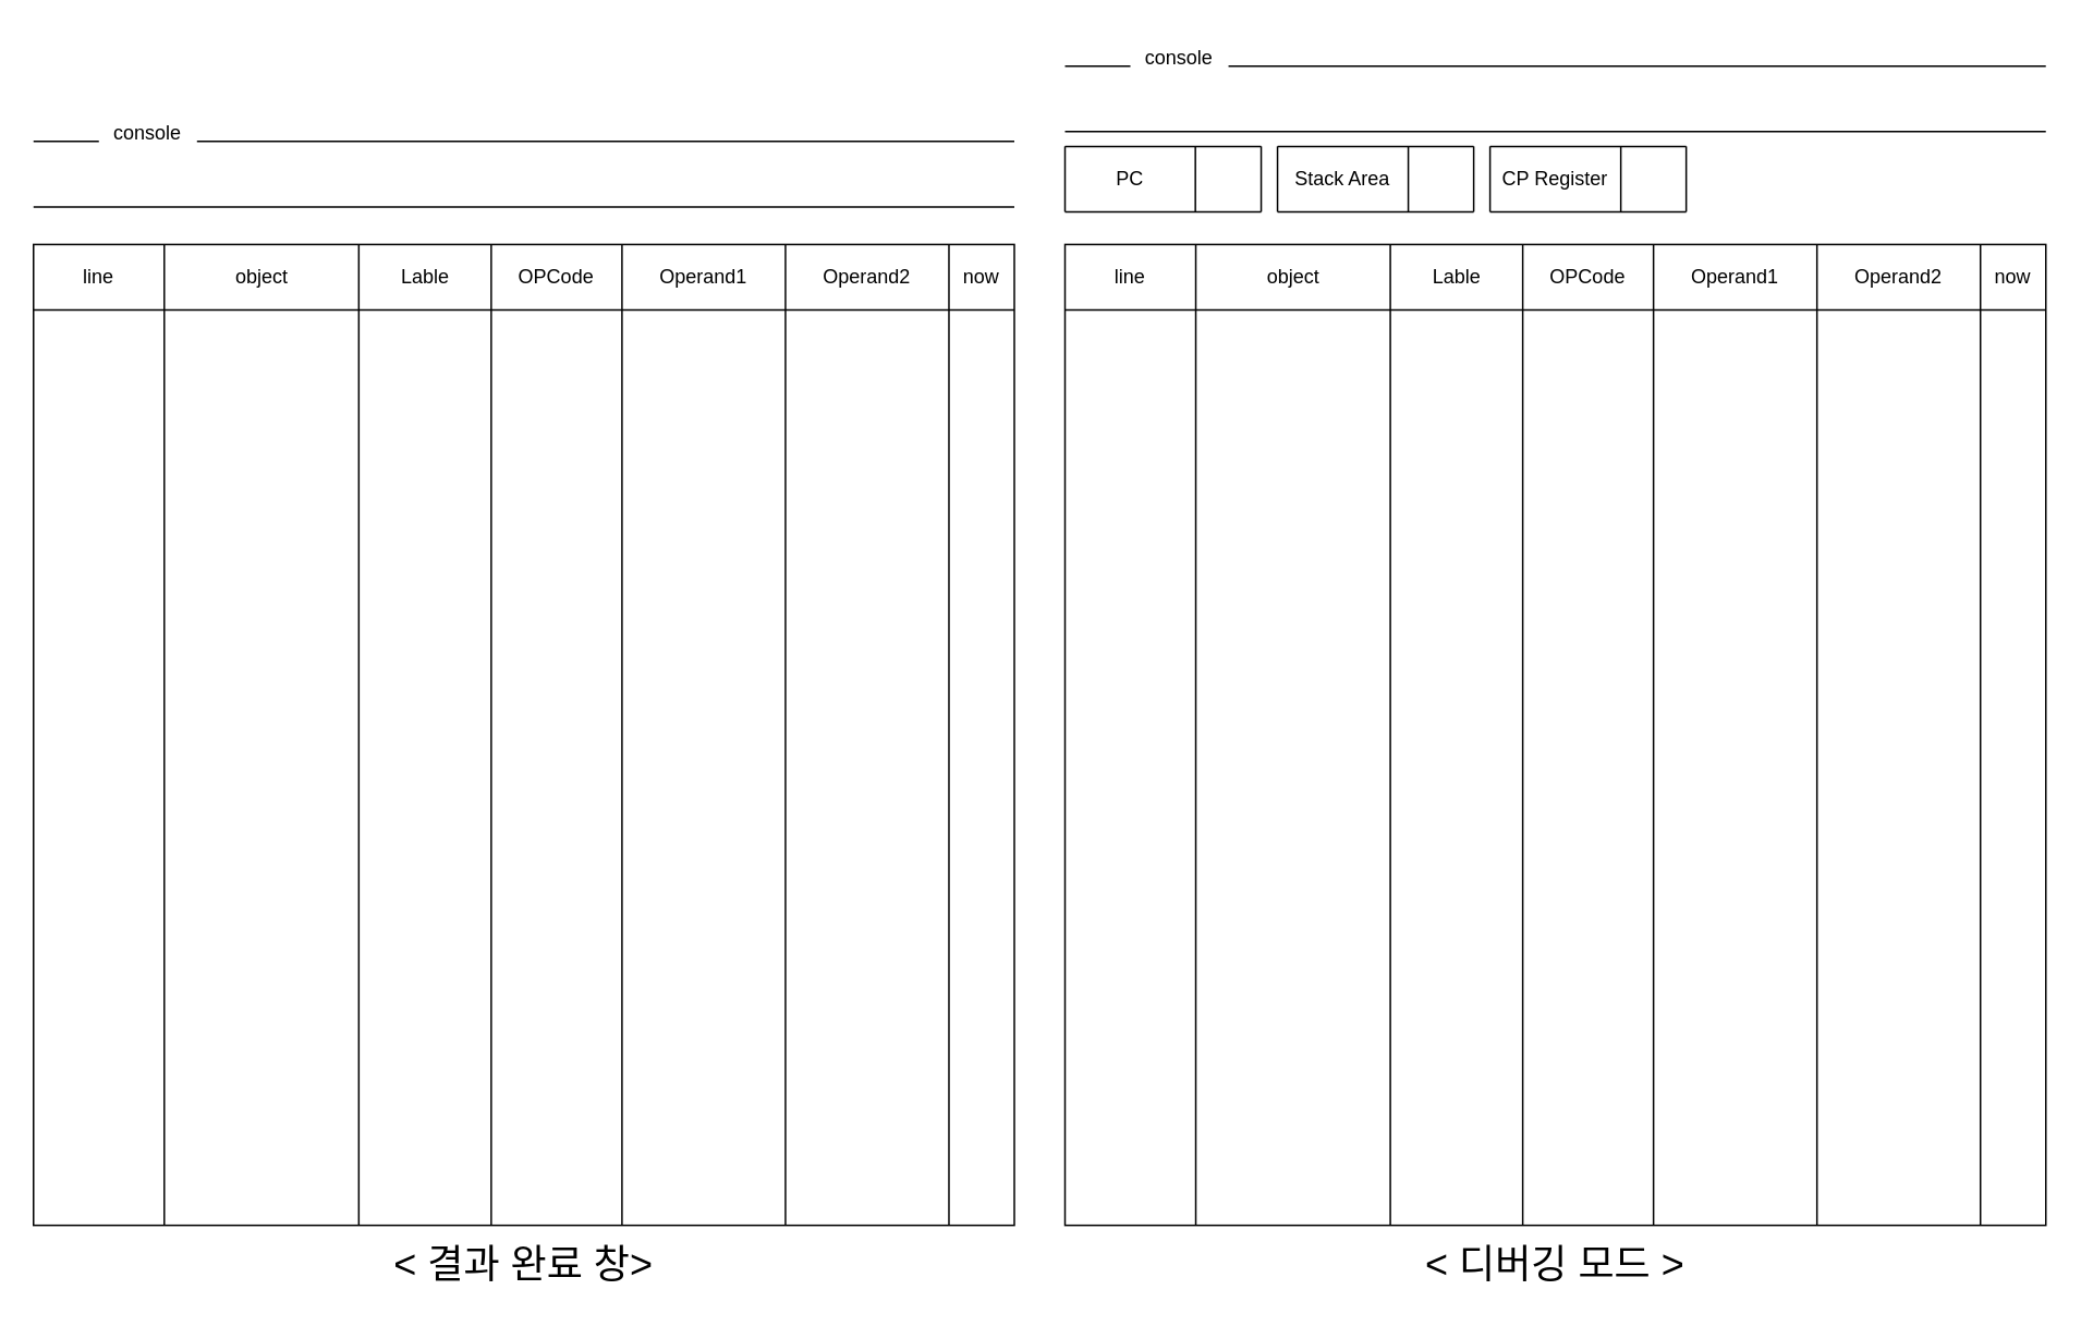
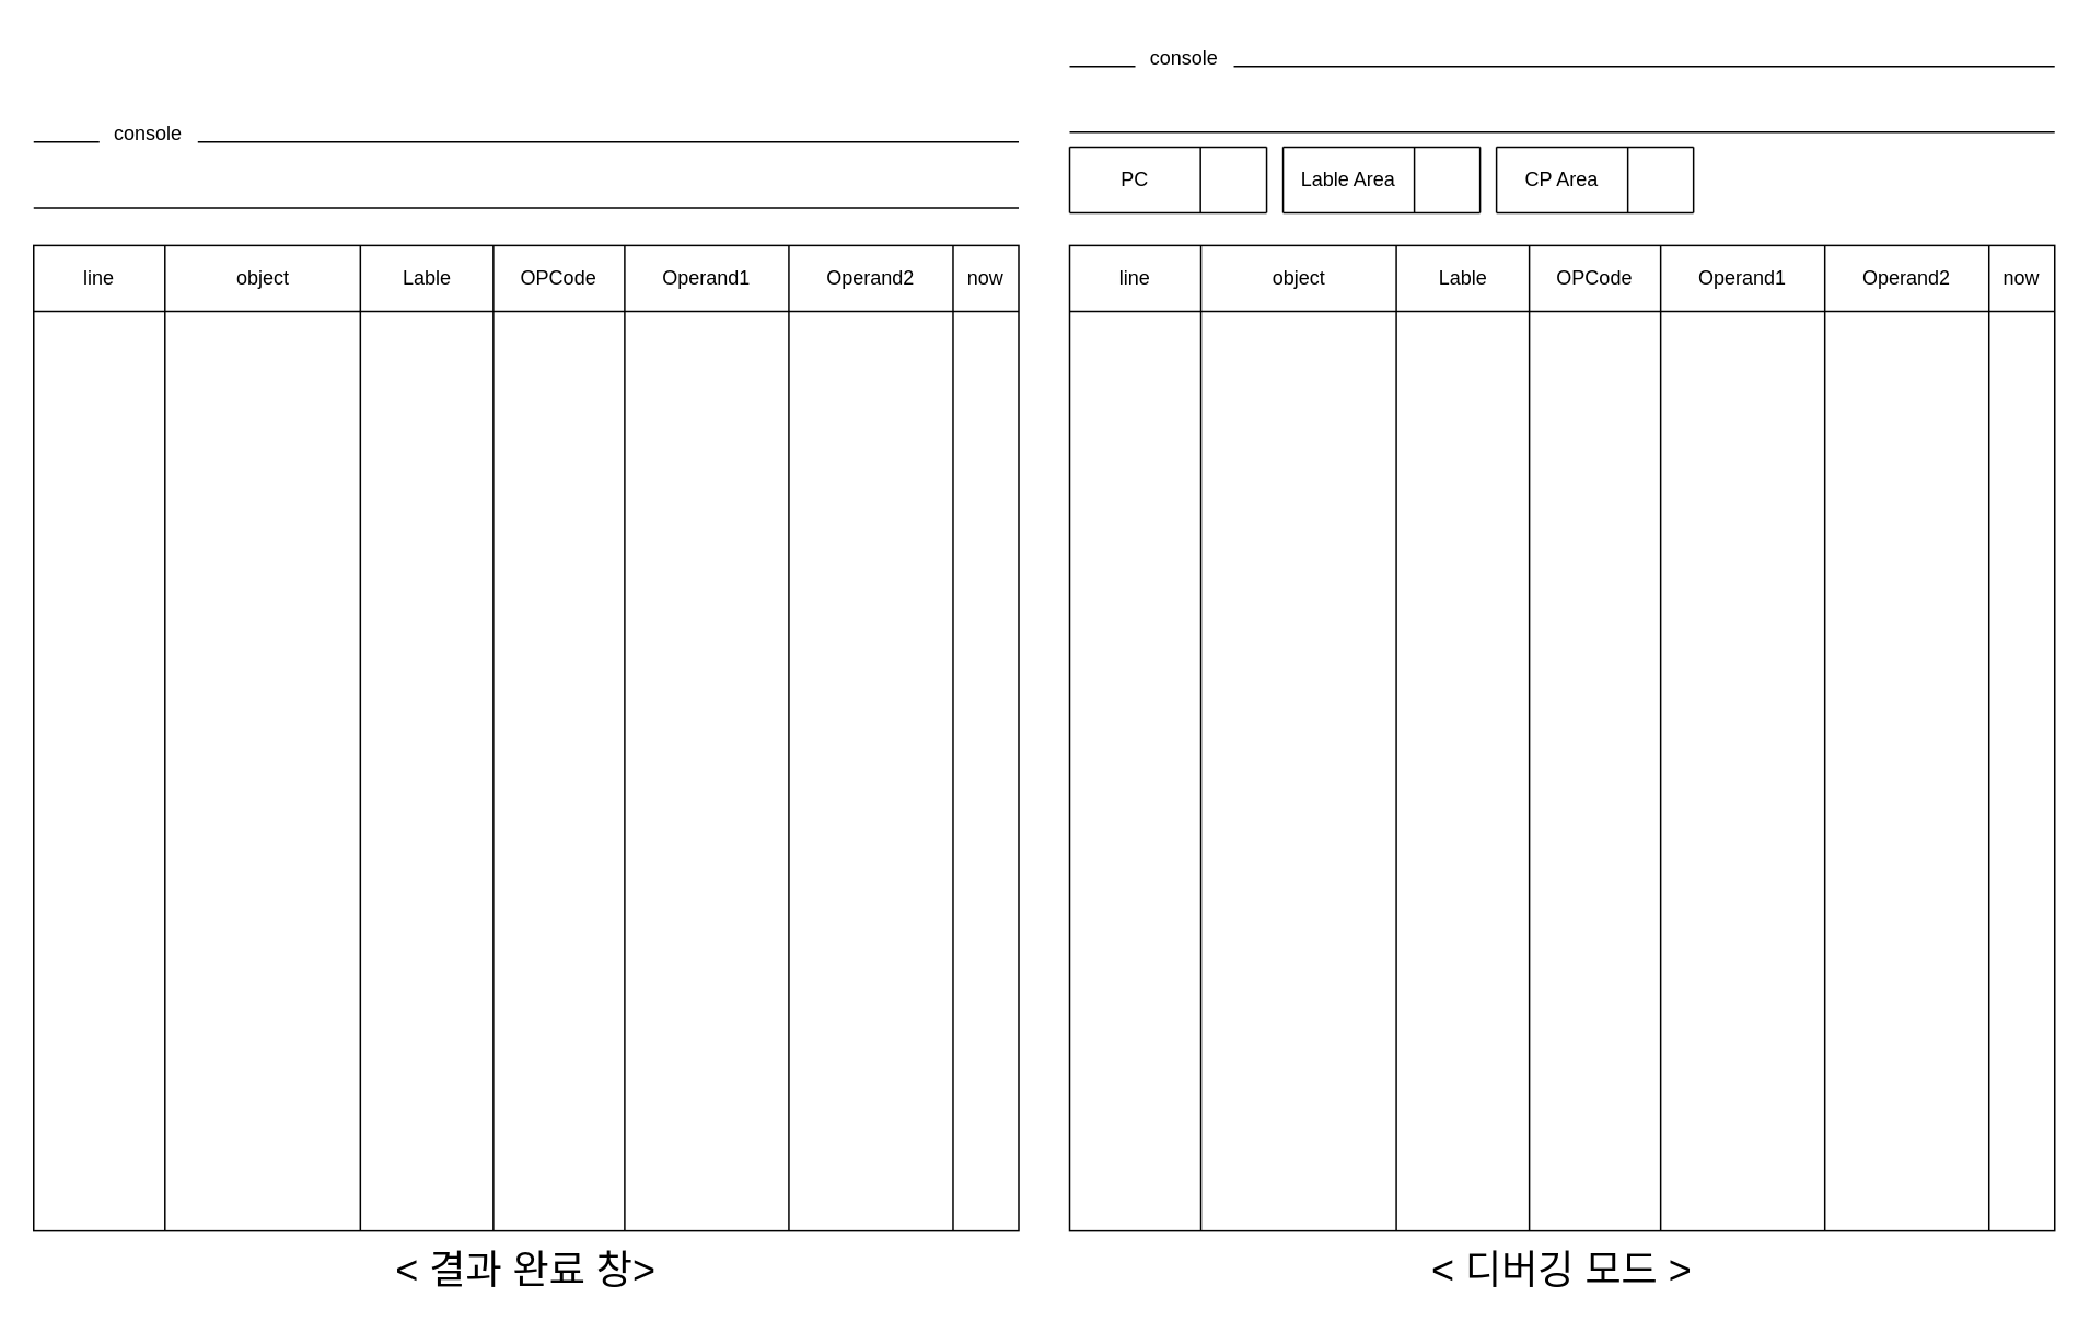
- <mxCell id="51" value="Stack Area" style="text;html=1;strokeColor=none;fillColor=none;align=center;verticalAlign=middle;whiteSpace=wrap;rounded=0;" parent="1" vertex="1"><mxGeometry x="781" y="89" width="80" height="40" as="geometry" /></mxCell>
+ <mxCell id="51" value="Lable Area" style="text;html=1;strokeColor=none;fillColor=none;align=center;verticalAlign=middle;whiteSpace=wrap;rounded=0;" parent="1" vertex="1"><mxGeometry x="781" y="89" width="80" height="40" as="geometry" /></mxCell>
- <mxCell id="57" value="CP Register" style="text;html=1;strokeColor=none;fillColor=none;align=center;verticalAlign=middle;whiteSpace=wrap;rounded=0;" parent="1" vertex="1"><mxGeometry x="911" y="89" width="80" height="40" as="geometry" /></mxCell>
+ <mxCell id="57" value="CP Area" style="text;html=1;strokeColor=none;fillColor=none;align=center;verticalAlign=middle;whiteSpace=wrap;rounded=0;" parent="1" vertex="1"><mxGeometry x="911" y="89" width="80" height="40" as="geometry" /></mxCell>
